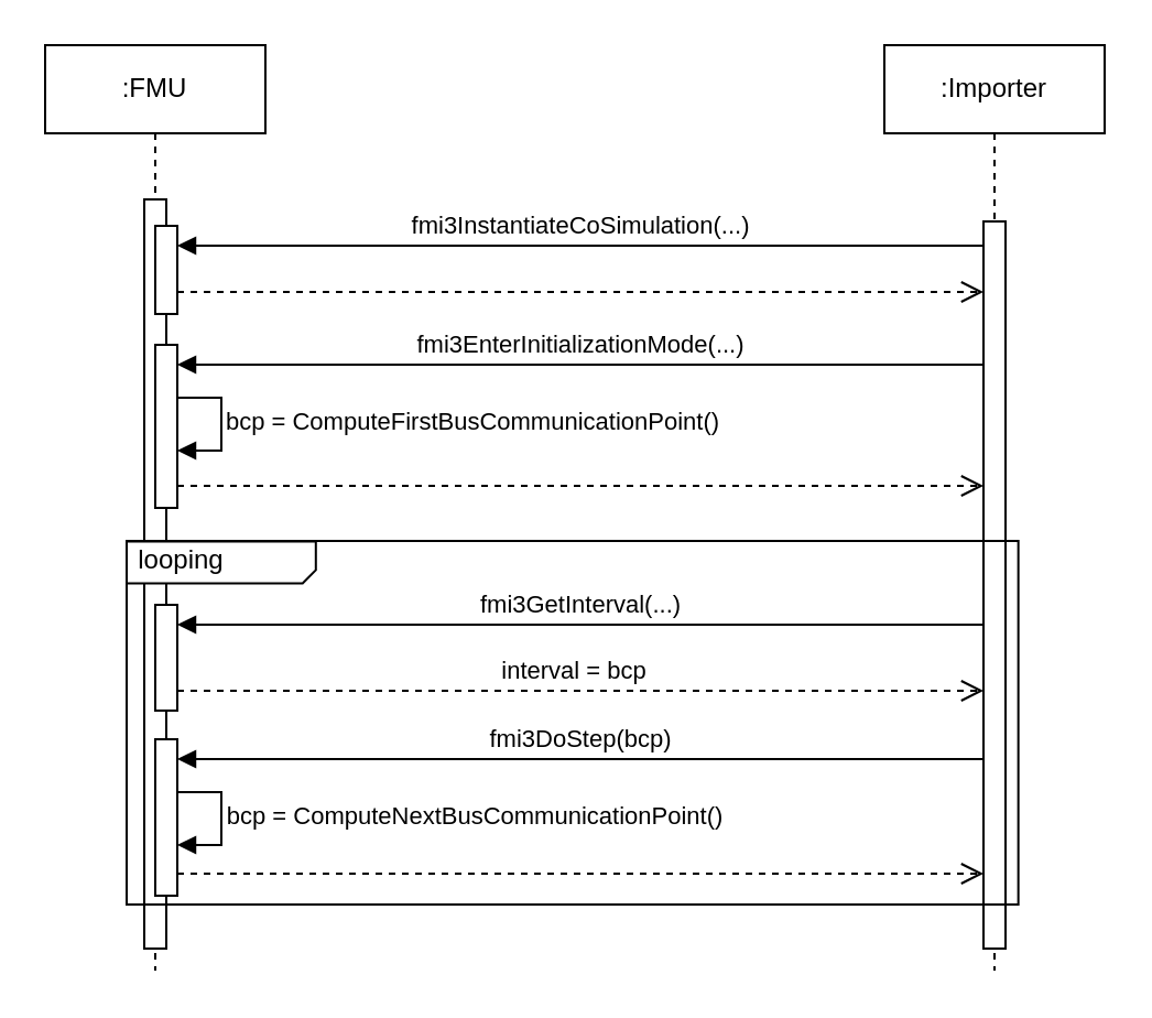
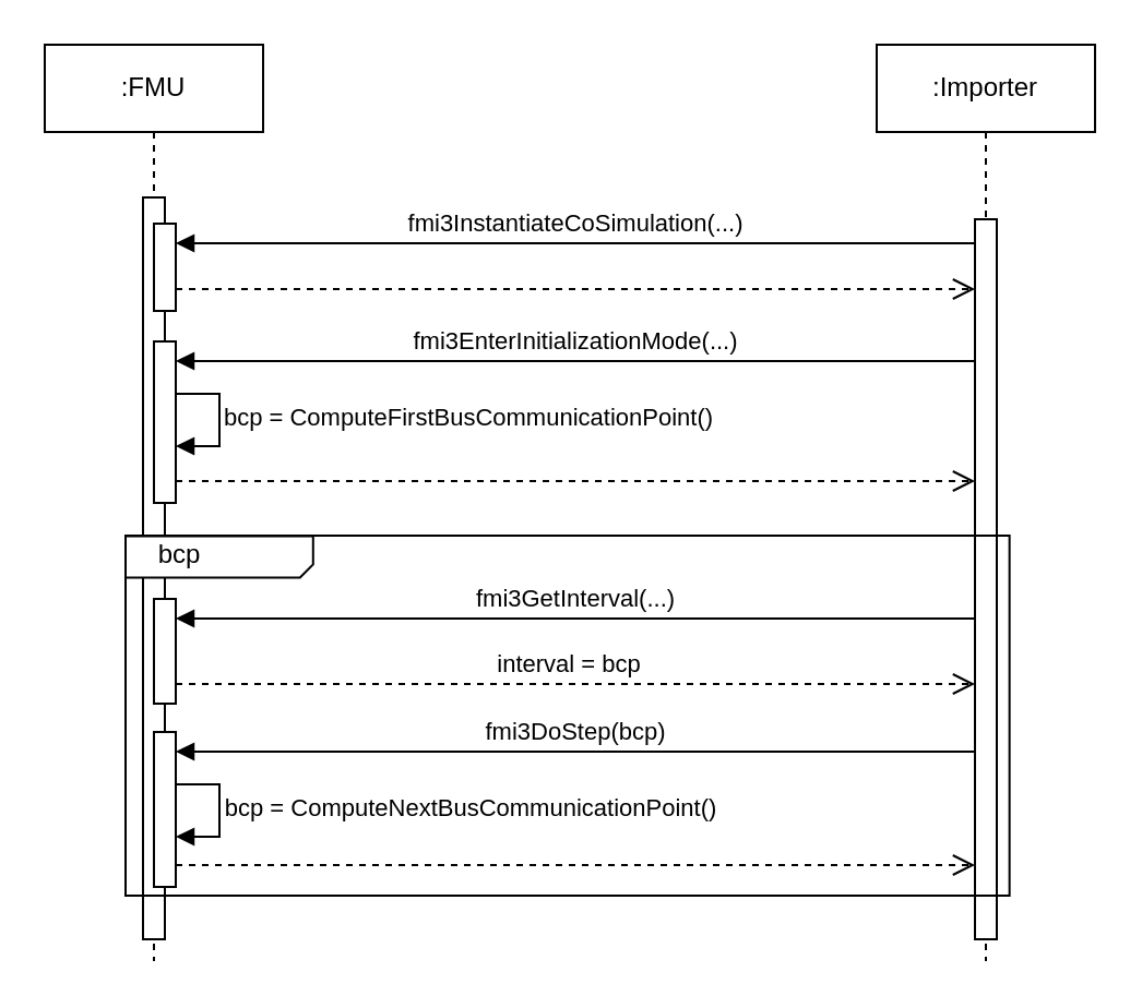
- <mxCell id="23" value="looping" style="text;html=1;strokeColor=none;fillColor=none;align=center;verticalAlign=middle;whiteSpace=wrap;rounded=0;" vertex="1" parent="1"><mxGeometry x="50" y="240" width="64.1" height="28.8" as="geometry" /></mxCell>
+ <mxCell id="23" value="bcp" style="text;html=1;strokeColor=none;fillColor=none;align=center;verticalAlign=middle;whiteSpace=wrap;rounded=0;" vertex="1" parent="1"><mxGeometry x="50" y="240" width="64.1" height="28.8" as="geometry" /></mxCell>
